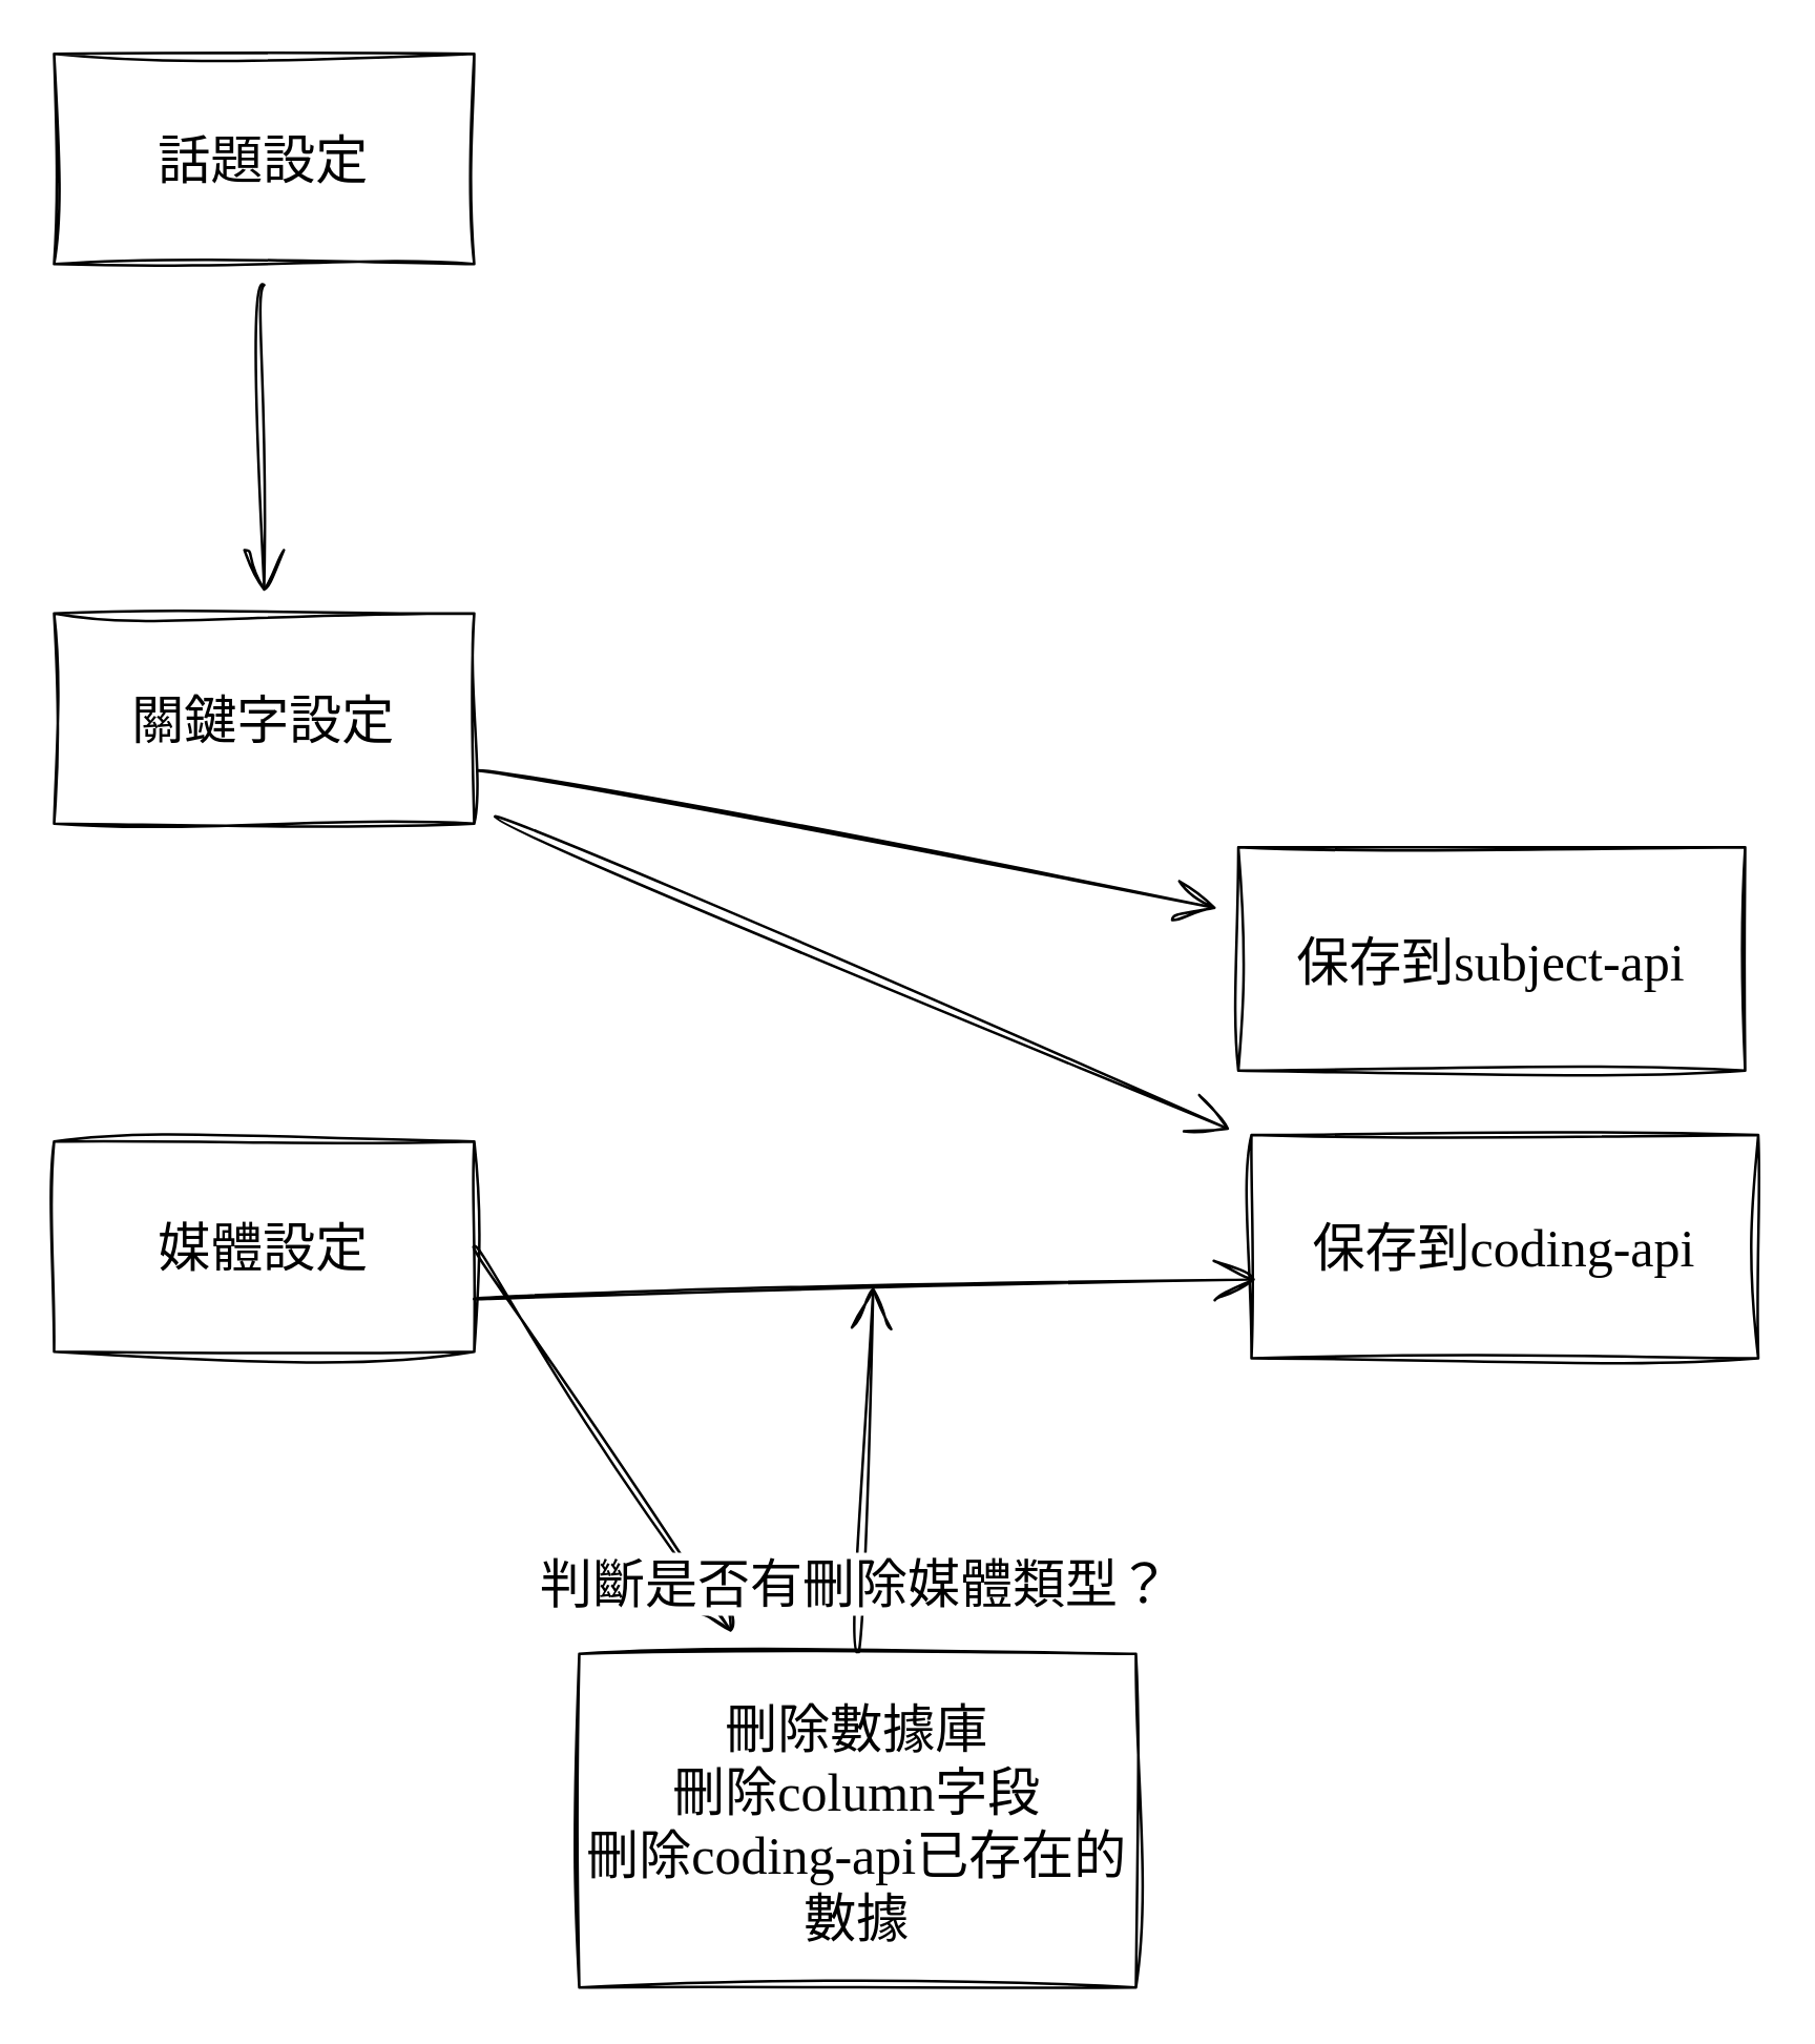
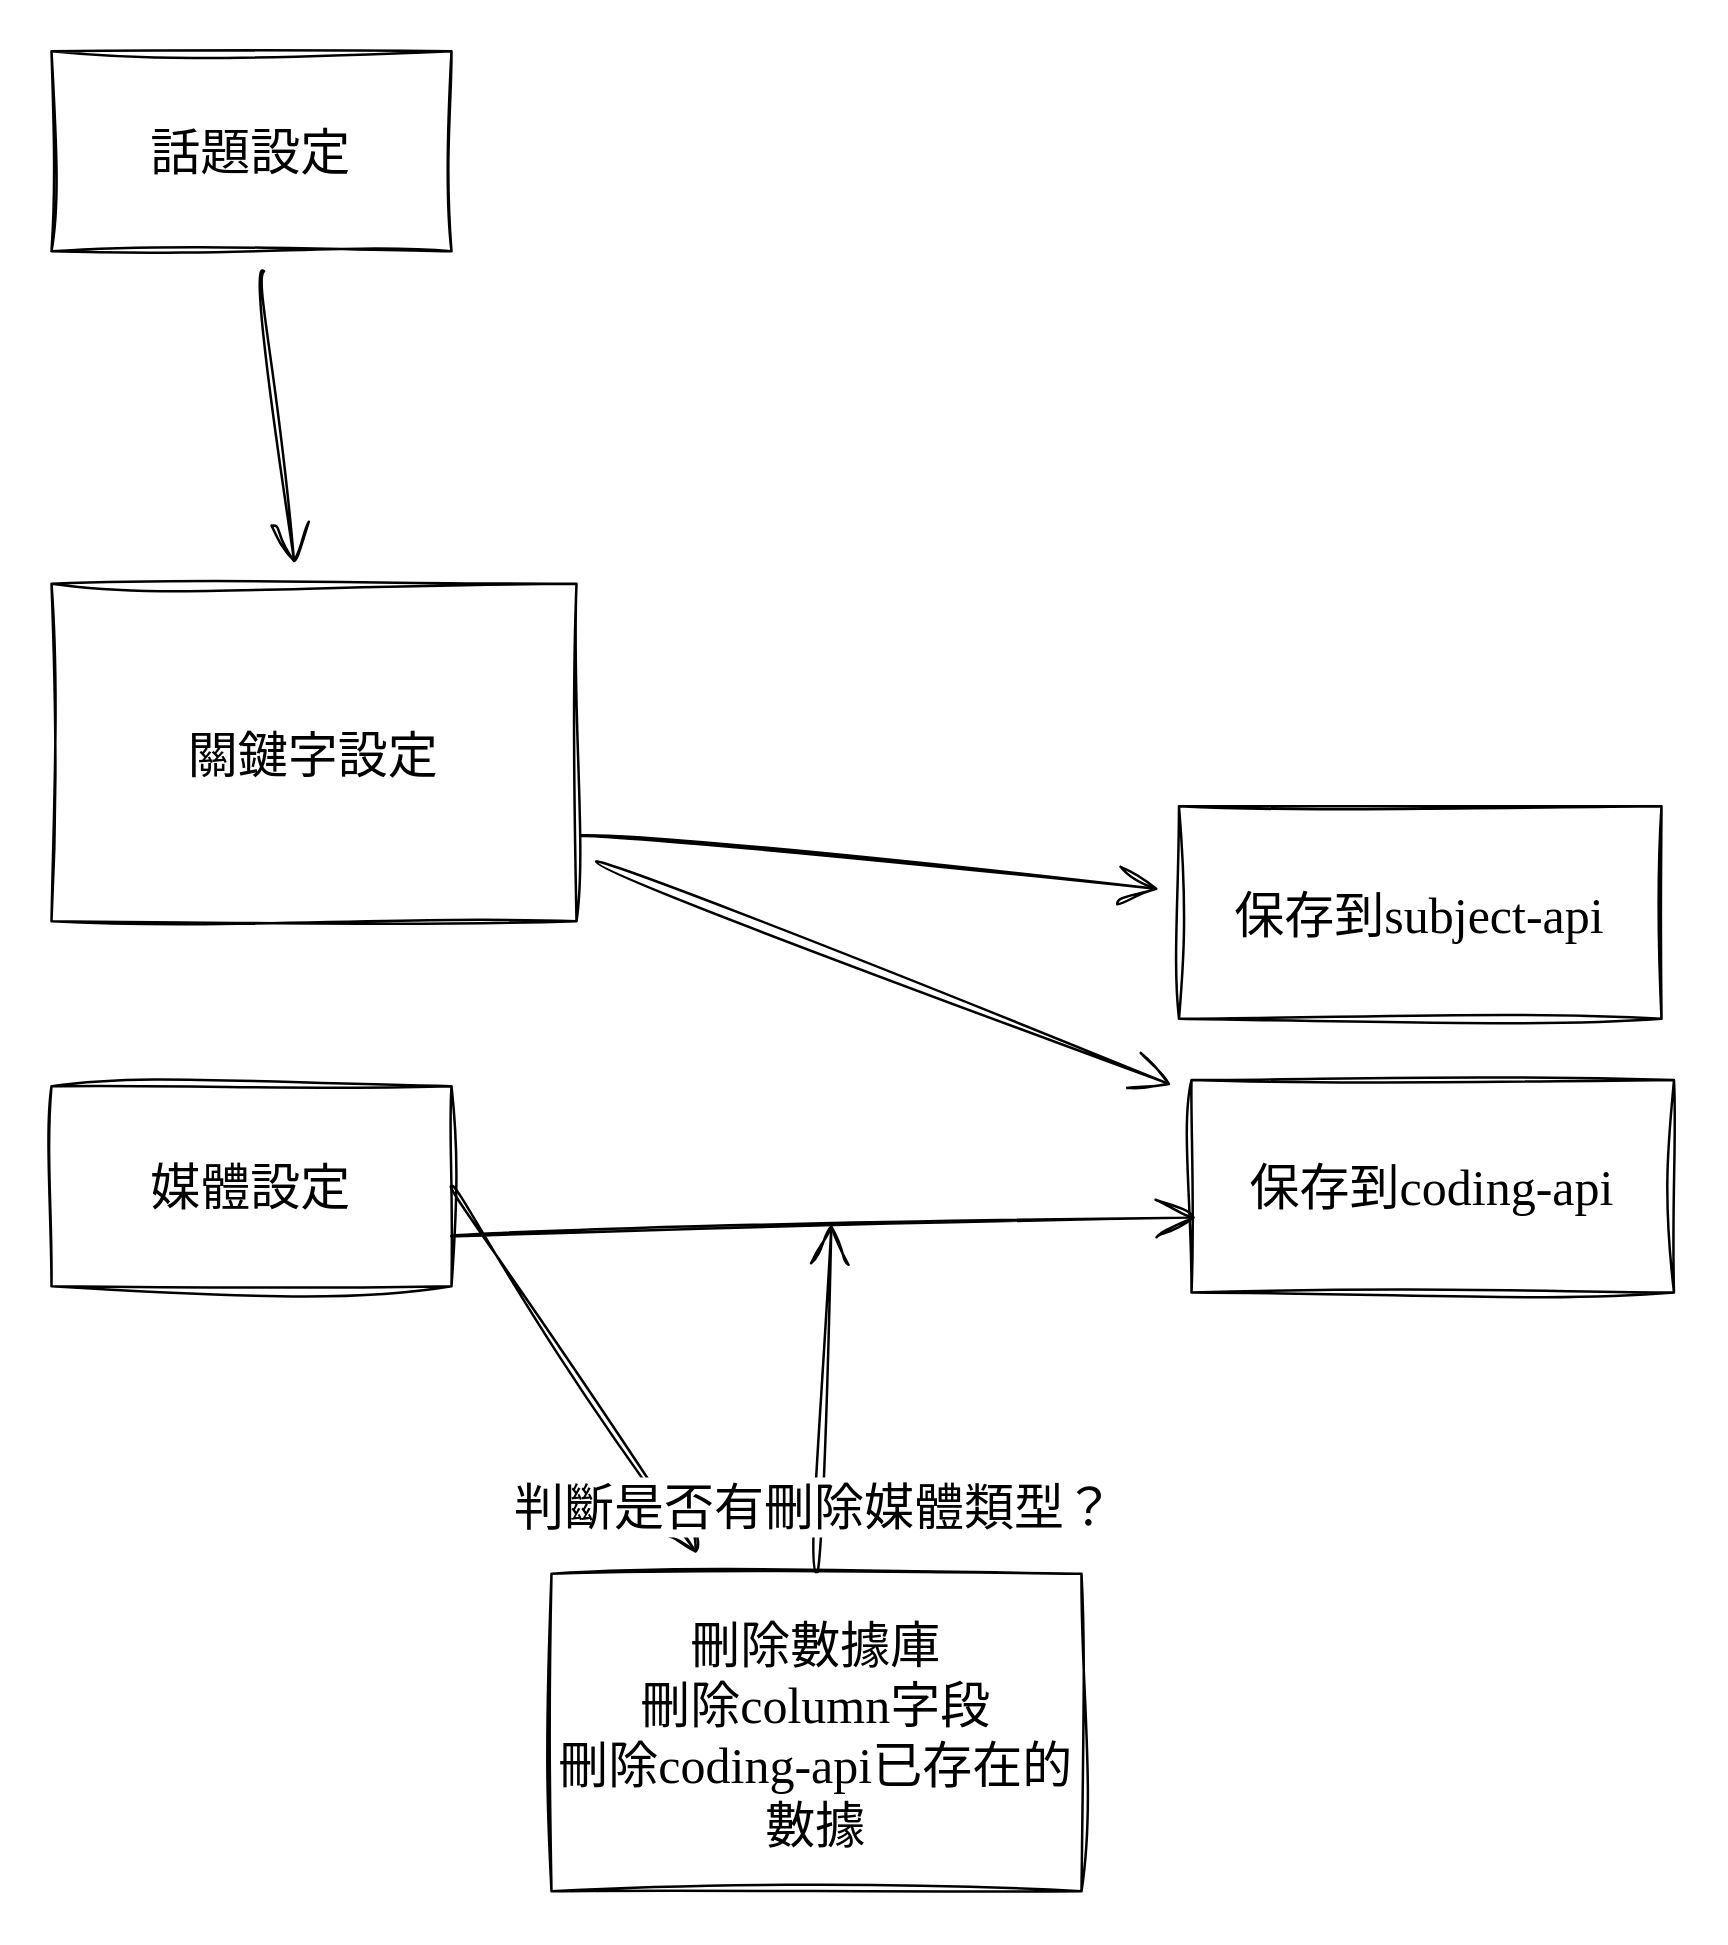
- <mxCell id="6" value="關鍵字設定" style="rounded=0;whiteSpace=wrap;html=1;sketch=1;hachureGap=4;jiggle=2;curveFitting=1;fontFamily=Architects Daughter;fontSource=https%3A%2F%2Ffonts.googleapis.com%2Fcss%3Ffamily%3DArchitects%2BDaughter;fontSize=20;" parent="1" vertex="1"><mxGeometry x="20" y="233" width="160" height="80" as="geometry" /></mxCell>
+ <mxCell id="6" value="關鍵字設定" style="rounded=0;whiteSpace=wrap;html=1;sketch=1;hachureGap=4;jiggle=2;curveFitting=1;fontFamily=Architects Daughter;fontSource=https%3A%2F%2Ffonts.googleapis.com%2Fcss%3Ffamily%3DArchitects%2BDaughter;fontSize=20;" parent="1" vertex="1"><mxGeometry x="20" y="233" width="210" height="135" as="geometry" /></mxCell>
